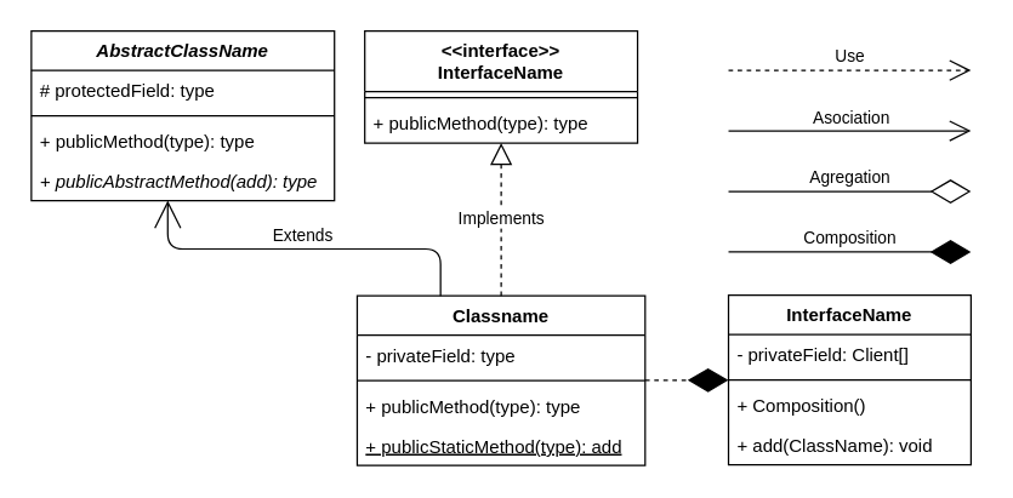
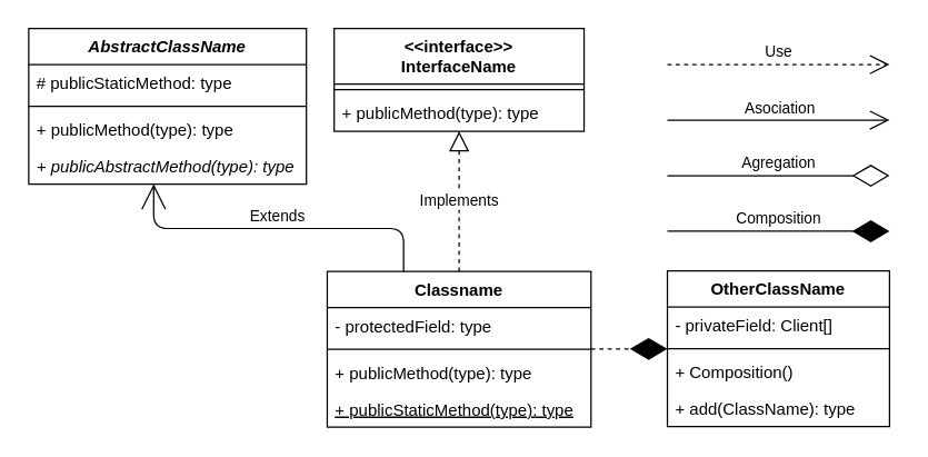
- <mxCell id="11" value="# protectedField: type" style="text;strokeColor=none;fillColor=none;align=left;verticalAlign=top;spacingLeft=4;spacingRight=4;overflow=hidden;rotatable=0;points=[[0,0.5],[1,0.5]];portConstraint=eastwest;" parent="10" vertex="1"><mxGeometry y="26" width="200" height="26" as="geometry" /></mxCell>
+ <mxCell id="11" value="# publicStaticMethod: type" style="text;strokeColor=none;fillColor=none;align=left;verticalAlign=top;spacingLeft=4;spacingRight=4;overflow=hidden;rotatable=0;points=[[0,0.5],[1,0.5]];portConstraint=eastwest;" parent="10" vertex="1"><mxGeometry y="26" width="200" height="26" as="geometry" /></mxCell>
- <mxCell id="14" value="+ publicAbstractMethod(add): type" style="text;strokeColor=none;fillColor=none;align=left;verticalAlign=top;spacingLeft=4;spacingRight=4;overflow=hidden;rotatable=0;points=[[0,0.5],[1,0.5]];portConstraint=eastwest;fontStyle=2" parent="10" vertex="1"><mxGeometry y="86" width="200" height="26" as="geometry" /></mxCell>
+ <mxCell id="14" value="+ publicAbstractMethod(type): type" style="text;strokeColor=none;fillColor=none;align=left;verticalAlign=top;spacingLeft=4;spacingRight=4;overflow=hidden;rotatable=0;points=[[0,0.5],[1,0.5]];portConstraint=eastwest;fontStyle=2" parent="10" vertex="1"><mxGeometry y="86" width="200" height="26" as="geometry" /></mxCell>
- <mxCell id="22" value="InterfaceName" style="swimlane;fontStyle=1;align=center;verticalAlign=top;childLayout=stackLayout;horizontal=1;startSize=26;horizontalStack=0;resizeParent=1;resizeParentMax=0;resizeLast=0;collapsible=1;marginBottom=0;" parent="1" vertex="1"><mxGeometry x="480" y="194.5" width="160" height="112" as="geometry" /></mxCell>
+ <mxCell id="22" value="OtherClassName" style="swimlane;fontStyle=1;align=center;verticalAlign=top;childLayout=stackLayout;horizontal=1;startSize=26;horizontalStack=0;resizeParent=1;resizeParentMax=0;resizeLast=0;collapsible=1;marginBottom=0;" parent="1" vertex="1"><mxGeometry x="480" y="194.5" width="160" height="112" as="geometry" /></mxCell>
- <mxCell id="3" value="- privateField: type" style="text;strokeColor=none;fillColor=none;align=left;verticalAlign=top;spacingLeft=4;spacingRight=4;overflow=hidden;rotatable=0;points=[[0,0.5],[1,0.5]];portConstraint=eastwest;" parent="2" vertex="1"><mxGeometry y="26" width="190" height="26" as="geometry" /></mxCell>
+ <mxCell id="3" value="- protectedField: type" style="text;strokeColor=none;fillColor=none;align=left;verticalAlign=top;spacingLeft=4;spacingRight=4;overflow=hidden;rotatable=0;points=[[0,0.5],[1,0.5]];portConstraint=eastwest;" parent="2" vertex="1"><mxGeometry y="26" width="190" height="26" as="geometry" /></mxCell>
- <mxCell id="26" value="+ add(ClassName): void" style="text;strokeColor=none;fillColor=none;align=left;verticalAlign=top;spacingLeft=4;spacingRight=4;overflow=hidden;rotatable=0;points=[[0,0.5],[1,0.5]];portConstraint=eastwest;" parent="22" vertex="1"><mxGeometry y="86" width="160" height="26" as="geometry" /></mxCell>
+ <mxCell id="26" value="+ add(ClassName): type" style="text;strokeColor=none;fillColor=none;align=left;verticalAlign=top;spacingLeft=4;spacingRight=4;overflow=hidden;rotatable=0;points=[[0,0.5],[1,0.5]];portConstraint=eastwest;" parent="22" vertex="1"><mxGeometry y="86" width="160" height="26" as="geometry" /></mxCell>
- <mxCell id="6" value="+ publicStaticMethod(type): add" style="text;strokeColor=none;fillColor=none;align=left;verticalAlign=top;spacingLeft=4;spacingRight=4;overflow=hidden;rotatable=0;points=[[0,0.5],[1,0.5]];portConstraint=eastwest;fontStyle=4" parent="2" vertex="1"><mxGeometry y="86" width="190" height="26" as="geometry" /></mxCell>
+ <mxCell id="6" value="+ publicStaticMethod(type): type" style="text;strokeColor=none;fillColor=none;align=left;verticalAlign=top;spacingLeft=4;spacingRight=4;overflow=hidden;rotatable=0;points=[[0,0.5],[1,0.5]];portConstraint=eastwest;fontStyle=4" parent="2" vertex="1"><mxGeometry y="86" width="190" height="26" as="geometry" /></mxCell>
